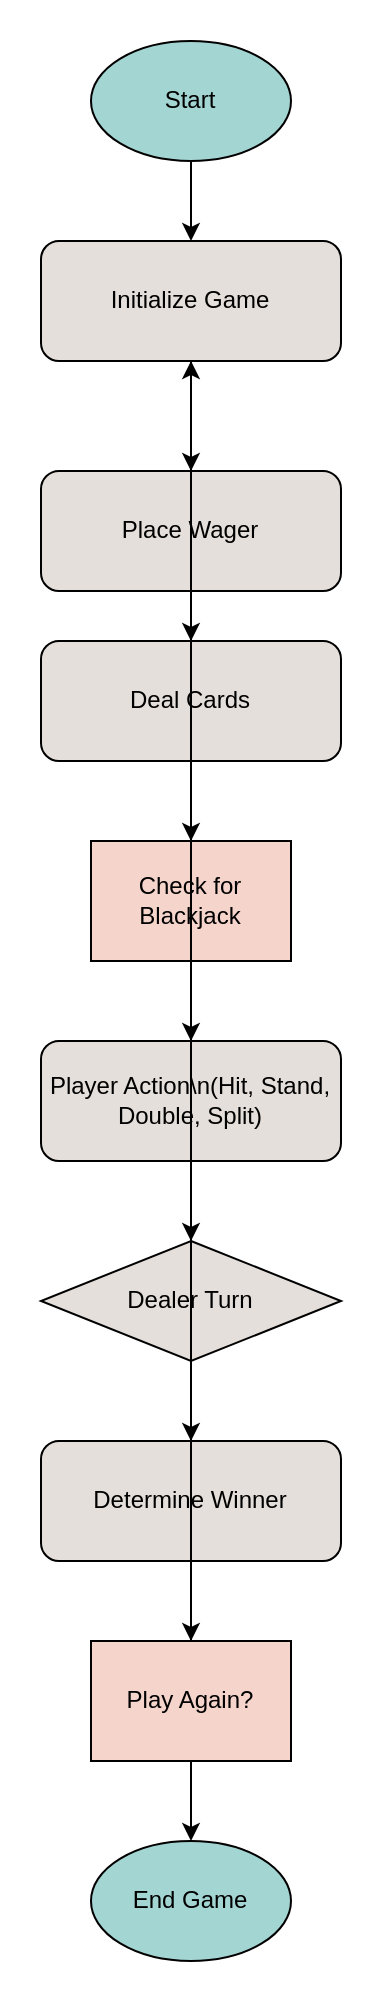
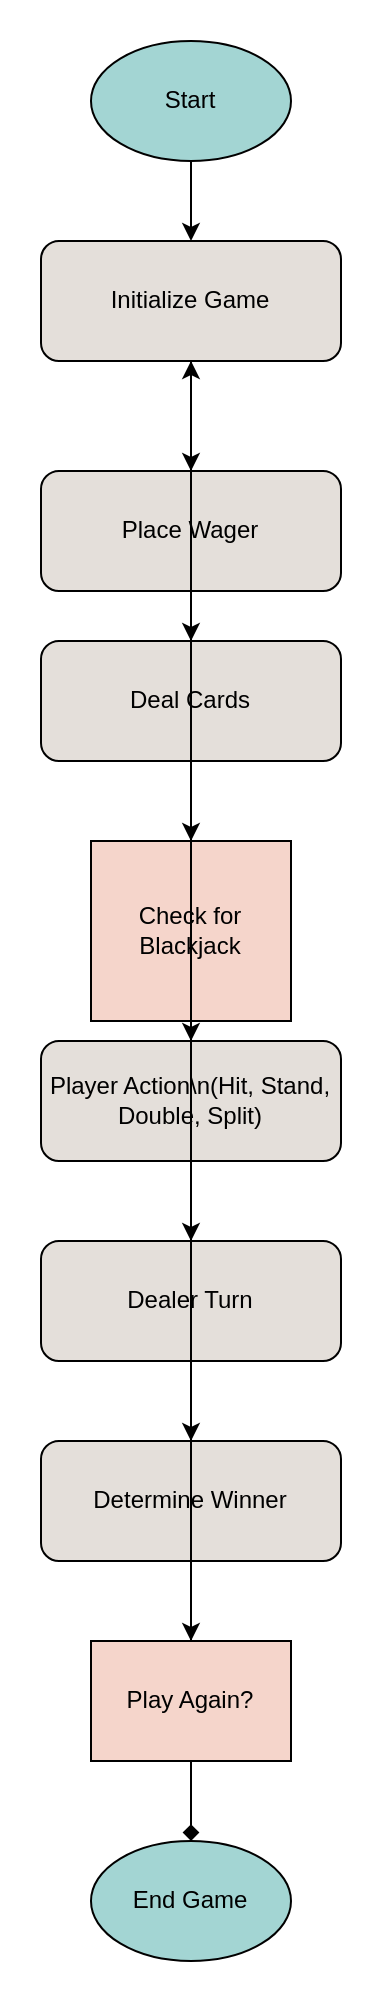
- <mxCell id="6" value="Check for Blackjack" style="diamond;whiteSpace=wrap;html=1;fillColor=#f5d5cb;" vertex="1" parent="1"><mxGeometry x="45" y="420" width="100" height="60" as="geometry" /></mxCell>
+ <mxCell id="6" value="Check for Blackjack" style="diamond;whiteSpace=wrap;html=1;fillColor=#f5d5cb;" vertex="1" parent="1"><mxGeometry x="45" y="420" width="100" height="90" as="geometry" /></mxCell>
- <mxCell id="8" value="Dealer Turn" style="rhombus;whiteSpace=wrap;html=1;fillColor=#e4dfda;" vertex="1" parent="1"><mxGeometry x="20" y="620" width="150" height="60" as="geometry" /></mxCell>
+ <mxCell id="8" value="Dealer Turn" style="rounded=1;whiteSpace=wrap;html=1;fillColor=#e4dfda;" vertex="1" parent="1"><mxGeometry x="20" y="620" width="150" height="60" as="geometry" /></mxCell>
- <mxCell id="20" edge="1" source="10" target="11" parent="1"><mxGeometry relative="1" as="geometry" /></mxCell>
+ <mxCell id="20" edge="1" source="10" target="11" parent="1" style="endArrow=diamond;"><mxGeometry relative="1" as="geometry" /></mxCell>
